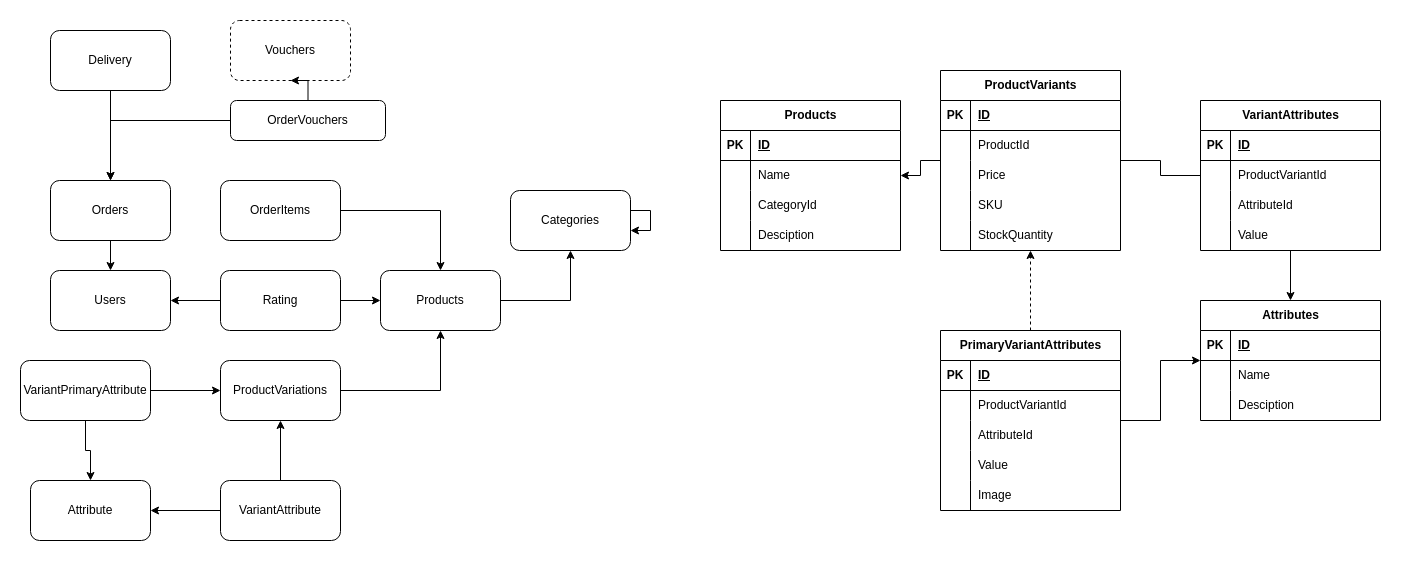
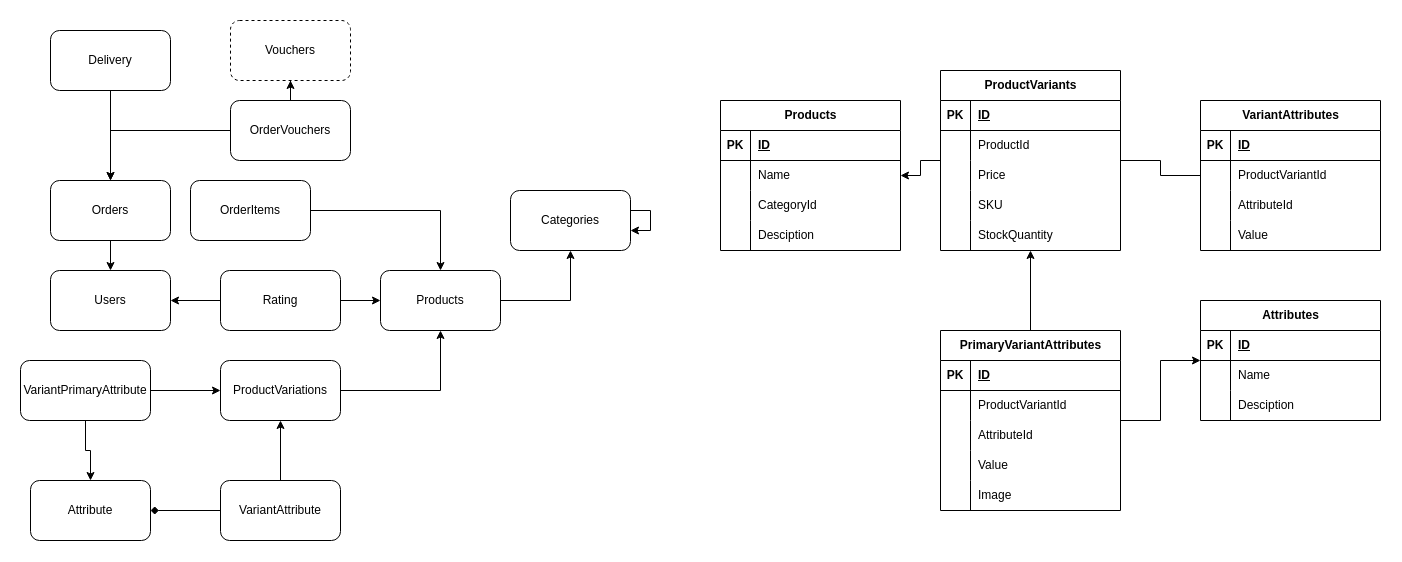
- <mxCell id="24" value="OrderVouchers" style="rounded=1;whiteSpace=wrap;html=1;" parent="1" vertex="1"><mxGeometry x="230" y="100" width="155" height="40" as="geometry" /></mxCell>
+ <mxCell id="24" value="OrderVouchers" style="rounded=1;whiteSpace=wrap;html=1;" parent="1" vertex="1"><mxGeometry x="230" y="100" width="120" height="60" as="geometry" /></mxCell>
- <mxCell id="18" value="OrderItems" style="rounded=1;whiteSpace=wrap;html=1;" parent="1" vertex="1"><mxGeometry x="220" y="180" width="120" height="60" as="geometry" /></mxCell>
+ <mxCell id="18" value="OrderItems" style="rounded=1;whiteSpace=wrap;html=1;" parent="1" vertex="1"><mxGeometry x="190" y="180" width="120" height="60" as="geometry" /></mxCell>
- <mxCell id="56" style="edgeStyle=orthogonalEdgeStyle;rounded=0;orthogonalLoop=1;jettySize=auto;html=1;" edge="1" parent="1" source="57" target="70"><mxGeometry relative="1" as="geometry" /></mxCell>
- <mxCell id="81" style="edgeStyle=orthogonalEdgeStyle;rounded=0;orthogonalLoop=1;jettySize=auto;html=1;dashed=1;" edge="1" parent="1" source="82" target="39"><mxGeometry relative="1" as="geometry" /></mxCell>
+ <mxCell id="81" style="edgeStyle=orthogonalEdgeStyle;rounded=0;orthogonalLoop=1;jettySize=auto;html=1;" edge="1" parent="1" source="82" target="39"><mxGeometry relative="1" as="geometry" /></mxCell>
- <mxCell id="6" value="" style="edgeStyle=orthogonalEdgeStyle;rounded=0;orthogonalLoop=1;jettySize=auto;html=1;" edge="1" parent="1" source="7" target="101"><mxGeometry relative="1" as="geometry" /></mxCell>
+ <mxCell id="6" value="" style="edgeStyle=orthogonalEdgeStyle;rounded=0;orthogonalLoop=1;jettySize=auto;html=1;endArrow=diamond;" edge="1" parent="1" source="7" target="101"><mxGeometry relative="1" as="geometry" /></mxCell>
